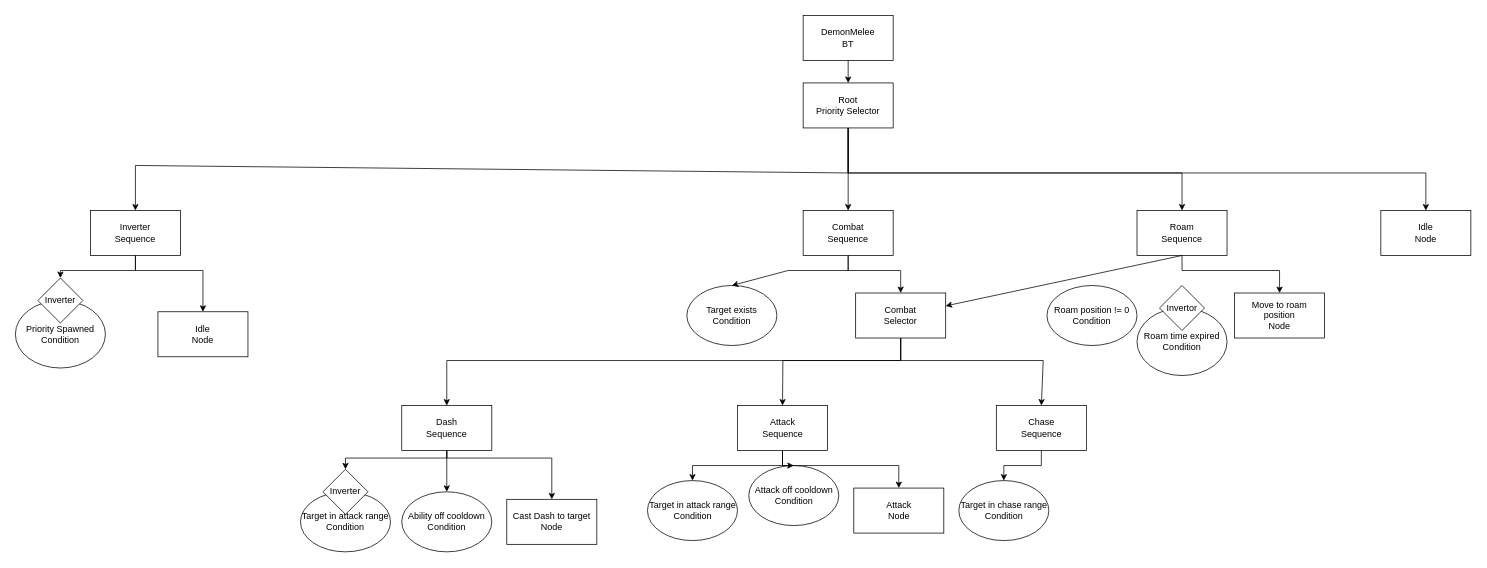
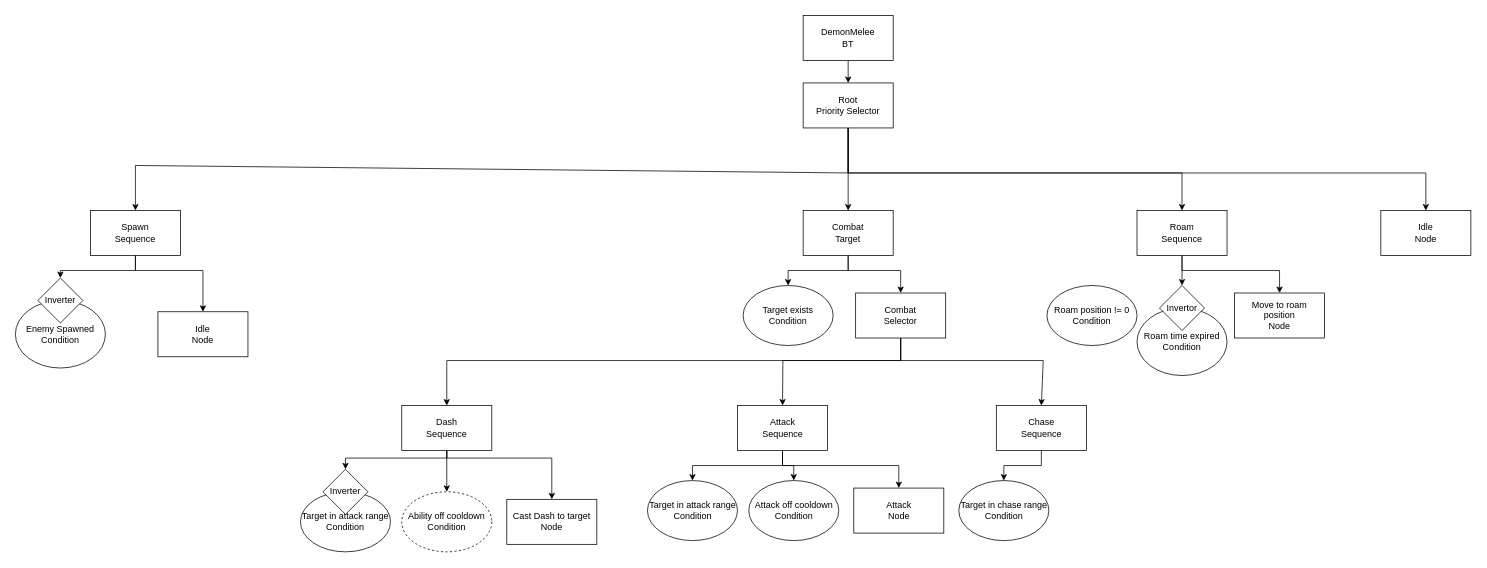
- <mxCell id="30" value="Inverter&lt;div&gt;Sequence&lt;/div&gt;" style="rounded=0;whiteSpace=wrap;html=1;" vertex="1" parent="1"><mxGeometry x="120" y="280" width="120" height="60" as="geometry" /></mxCell>
+ <mxCell id="30" value="Spawn&lt;div&gt;Sequence&lt;/div&gt;" style="rounded=0;whiteSpace=wrap;html=1;" vertex="1" parent="1"><mxGeometry x="120" y="280" width="120" height="60" as="geometry" /></mxCell>
- <mxCell id="24" value="Combat&lt;div&gt;Sequence&lt;/div&gt;" style="rounded=0;whiteSpace=wrap;html=1;" vertex="1" parent="1"><mxGeometry x="1070" y="280" width="120" height="60" as="geometry" /></mxCell>
+ <mxCell id="24" value="Combat&lt;div&gt;Target&lt;/div&gt;" style="rounded=0;whiteSpace=wrap;html=1;" vertex="1" parent="1"><mxGeometry x="1070" y="280" width="120" height="60" as="geometry" /></mxCell>
- <mxCell id="11" value="" style="endArrow=classic;html=1;rounded=0;exitX=0.5;exitY=1;exitDx=0;exitDy=0;" edge="1" parent="1" source="3" target="13"><mxGeometry width="50" height="50" relative="1" as="geometry"><mxPoint x="1555" y="480" as="sourcePoint" /><mxPoint x="1595" y="380" as="targetPoint" /></mxGeometry></mxCell>
+ <mxCell id="11" value="" style="endArrow=classic;html=1;rounded=0;exitX=0.5;exitY=1;exitDx=0;exitDy=0;entryX=0.5;entryY=0;entryDx=0;entryDy=0;" edge="1" parent="1" source="3" target="12"><mxGeometry width="50" height="50" relative="1" as="geometry"><mxPoint x="1555" y="480" as="sourcePoint" /><mxPoint x="1595" y="380" as="targetPoint" /></mxGeometry></mxCell>
- <mxCell id="25" value="Target exists&lt;div&gt;Condition&lt;/div&gt;" style="ellipse;whiteSpace=wrap;html=1;" vertex="1" parent="1"><mxGeometry x="915" y="380" width="120" height="80" as="geometry" /></mxCell>
+ <mxCell id="25" value="Target exists&lt;div&gt;Condition&lt;/div&gt;" style="ellipse;whiteSpace=wrap;html=1;" vertex="1" parent="1"><mxGeometry x="990" y="380" width="120" height="80" as="geometry" /></mxCell>
- <mxCell id="31" value="&lt;div&gt;&lt;span style=&quot;background-color: initial;&quot;&gt;Priority Spawned&lt;/span&gt;&lt;/div&gt;&lt;div&gt;&lt;span style=&quot;background-color: initial;&quot;&gt;Condition&lt;/span&gt;&lt;br&gt;&lt;/div&gt;" style="ellipse;whiteSpace=wrap;html=1;" vertex="1" parent="1"><mxGeometry x="20" y="400" width="120" height="90" as="geometry" /></mxCell>
+ <mxCell id="31" value="&lt;div&gt;&lt;span style=&quot;background-color: initial;&quot;&gt;Enemy Spawned&lt;/span&gt;&lt;/div&gt;&lt;div&gt;&lt;span style=&quot;background-color: initial;&quot;&gt;Condition&lt;/span&gt;&lt;br&gt;&lt;/div&gt;" style="ellipse;whiteSpace=wrap;html=1;" vertex="1" parent="1"><mxGeometry x="20" y="400" width="120" height="90" as="geometry" /></mxCell>
- <mxCell id="17" value="Attack off cooldown&lt;div&gt;Condition&lt;/div&gt;" style="ellipse;whiteSpace=wrap;html=1;" vertex="1" parent="1"><mxGeometry x="997.5" y="620" width="120" height="80" as="geometry" /></mxCell>
+ <mxCell id="17" value="Attack off cooldown&lt;div&gt;Condition&lt;/div&gt;" style="ellipse;whiteSpace=wrap;html=1;" vertex="1" parent="1"><mxGeometry x="997.5" y="640" width="120" height="80" as="geometry" /></mxCell>
- <mxCell id="41" value="&lt;div&gt;Ability off cooldown&lt;/div&gt;&lt;div&gt;Condition&lt;/div&gt;" style="ellipse;whiteSpace=wrap;html=1;" vertex="1" parent="1"><mxGeometry x="535" y="655" width="120" height="80" as="geometry" /></mxCell>
+ <mxCell id="41" value="&lt;div&gt;Ability off cooldown&lt;/div&gt;&lt;div&gt;Condition&lt;/div&gt;" style="ellipse;whiteSpace=wrap;html=1;dashed=1;" vertex="1" parent="1"><mxGeometry x="535" y="655" width="120" height="80" as="geometry" /></mxCell>
